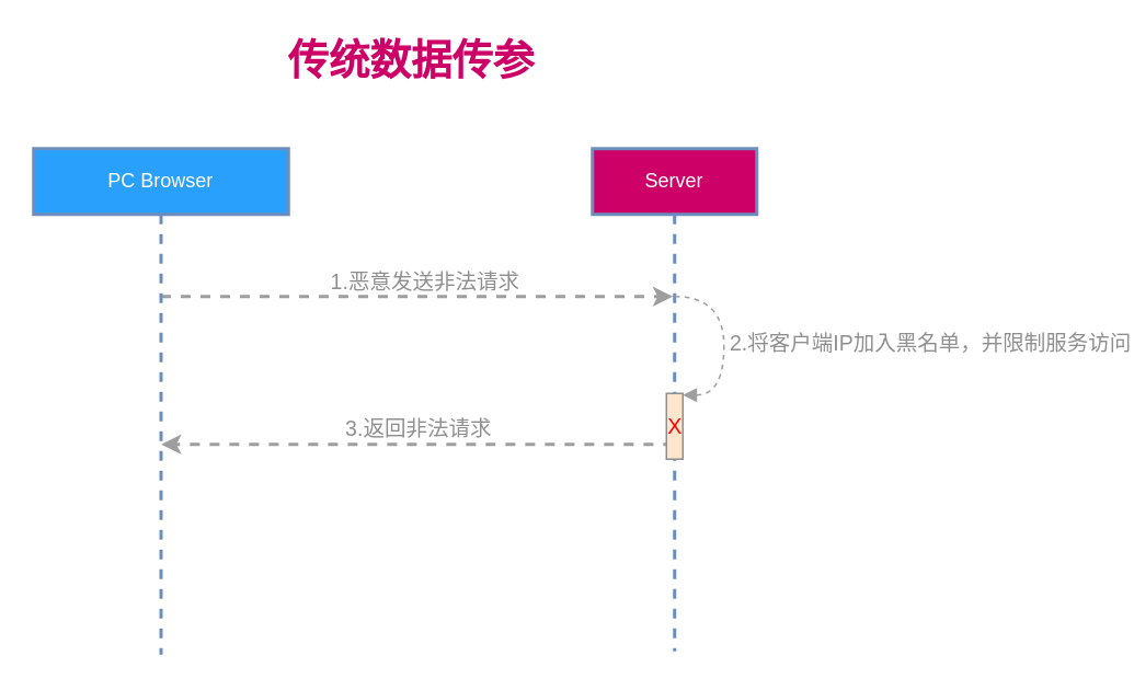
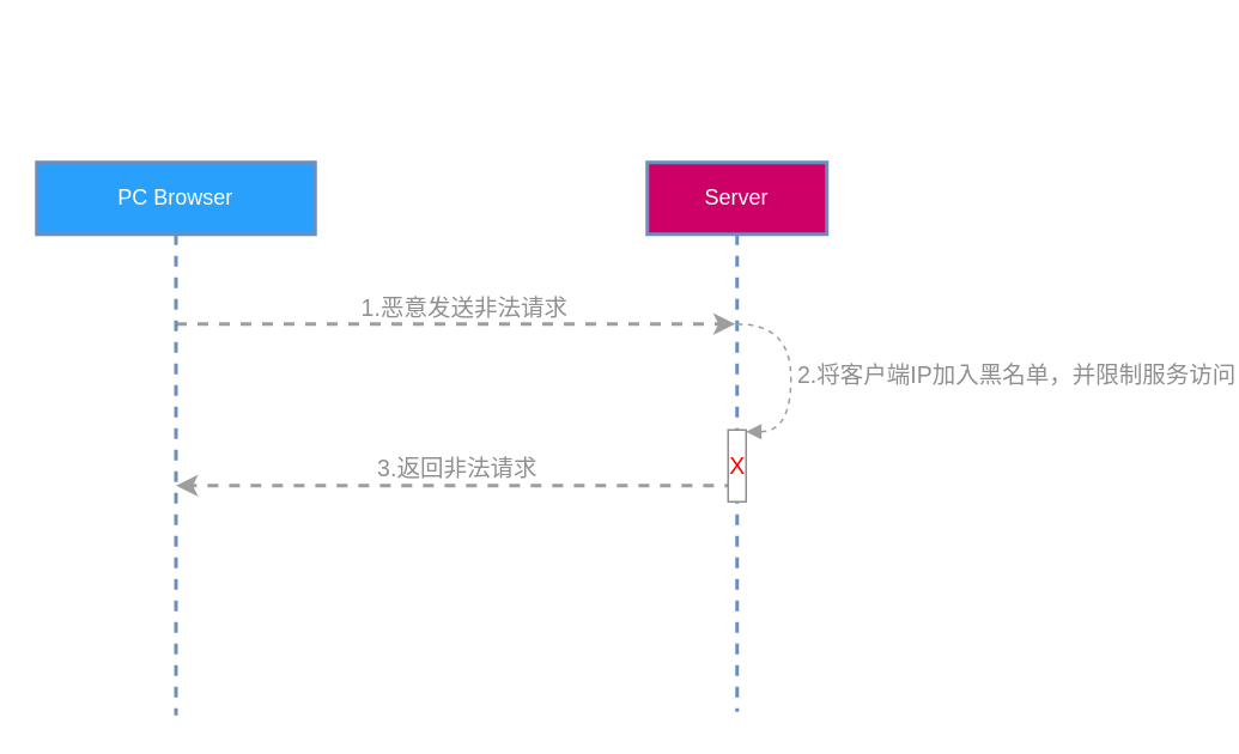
- <mxCell id="10" value="传统数据传参" style="text;html=1;strokeColor=none;fillColor=none;align=center;verticalAlign=middle;whiteSpace=wrap;rounded=0;fontColor=#CC0066;fontSize=25;fontStyle=1" parent="1" vertex="1"><mxGeometry x="70" y="20" width="360" height="30" as="geometry" /></mxCell>
- <mxCell id="8" value="X" style="html=1;points=[];perimeter=orthogonalPerimeter;fontSize=13;fontColor=#FF0000;fillColor=#ffe6cc;strokeColor=#8F8F8F;" parent="7" vertex="1"><mxGeometry x="45" y="149" width="10" height="40" as="geometry" /></mxCell>
+ <mxCell id="8" value="X" style="html=1;points=[];perimeter=orthogonalPerimeter;fontSize=13;fontColor=#FF0000;fillColor=#FFFFFF;strokeColor=#8F8F8F;" parent="7" vertex="1"><mxGeometry x="45" y="149" width="10" height="40" as="geometry" /></mxCell>
